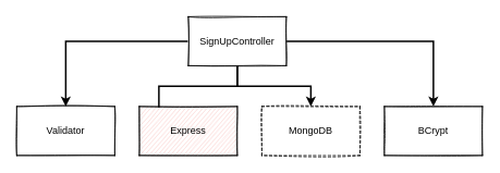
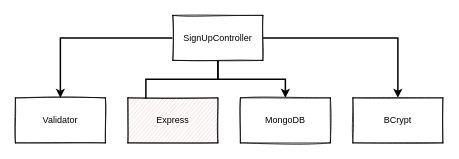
- <mxCell id="9" value="MongoDB" style="rounded=0;whiteSpace=wrap;html=1;glass=0;sketch=1;shadow=0;dashed=1;" vertex="1" parent="1"><mxGeometry x="320" y="130" width="120" height="60" as="geometry" /></mxCell>
+ <mxCell id="9" value="MongoDB" style="rounded=0;whiteSpace=wrap;html=1;glass=0;sketch=1;shadow=0;" vertex="1" parent="1"><mxGeometry x="320" y="130" width="120" height="60" as="geometry" /></mxCell>
